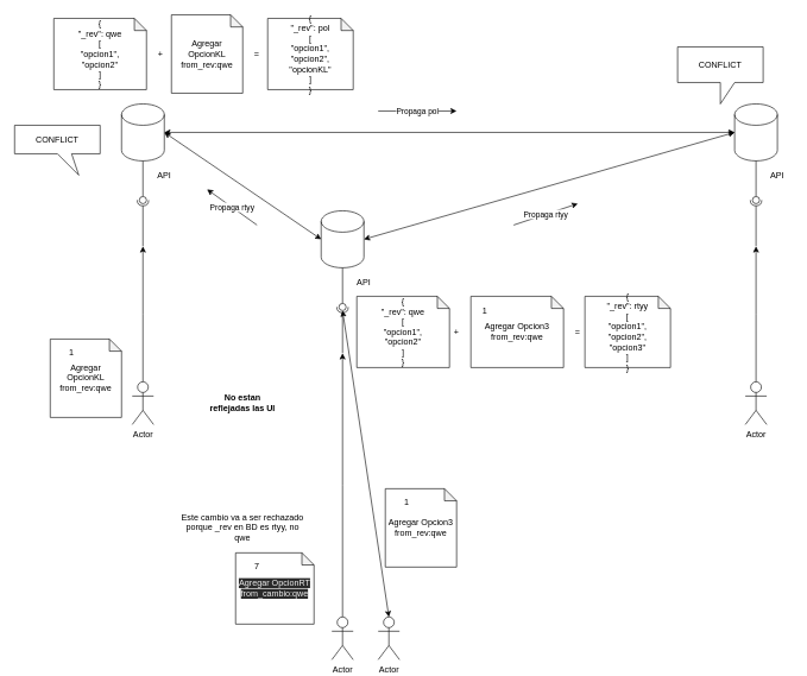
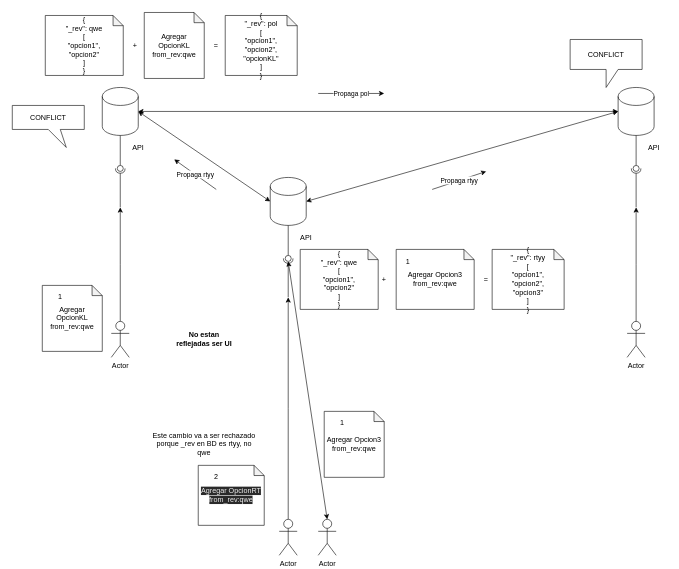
- <mxCell id="51" value="&lt;b&gt;No estan reflejadas las UI&lt;/b&gt;" style="text;html=1;strokeColor=none;fillColor=none;align=center;verticalAlign=middle;whiteSpace=wrap;rounded=0;" vertex="1" parent="1"><mxGeometry x="290" y="535" width="100" height="60" as="geometry" /></mxCell>
+ <mxCell id="51" value="&lt;b&gt;No estan reflejadas ser UI&lt;/b&gt;" style="text;html=1;strokeColor=none;fillColor=none;align=center;verticalAlign=middle;whiteSpace=wrap;rounded=0;" vertex="1" parent="1"><mxGeometry x="290" y="535" width="100" height="60" as="geometry" /></mxCell>
- <mxCell id="32" value="7" style="text;html=1;strokeColor=none;fillColor=none;align=center;verticalAlign=middle;whiteSpace=wrap;rounded=0;" vertex="1" parent="1"><mxGeometry x="340" y="785" width="40" height="20" as="geometry" /></mxCell>
+ <mxCell id="32" value="2" style="text;html=1;strokeColor=none;fillColor=none;align=center;verticalAlign=middle;whiteSpace=wrap;rounded=0;" vertex="1" parent="1"><mxGeometry x="340" y="785" width="40" height="20" as="geometry" /></mxCell>
- <mxCell id="29" value="&lt;span style=&quot;color: rgb(240 , 240 , 240) ; font-family: &amp;#34;helvetica&amp;#34; ; font-size: 12px ; font-style: normal ; font-weight: 400 ; letter-spacing: normal ; text-align: center ; text-indent: 0px ; text-transform: none ; word-spacing: 0px ; background-color: rgb(42 , 42 , 42) ; display: inline ; float: none&quot;&gt;Agregar OpcionRT&lt;/span&gt;&lt;br style=&quot;color: rgb(240 , 240 , 240) ; font-family: &amp;#34;helvetica&amp;#34; ; font-size: 12px ; font-style: normal ; font-weight: 400 ; letter-spacing: normal ; text-align: center ; text-indent: 0px ; text-transform: none ; word-spacing: 0px ; background-color: rgb(42 , 42 , 42)&quot;&gt;&lt;span style=&quot;color: rgb(240 , 240 , 240) ; font-family: &amp;#34;helvetica&amp;#34; ; font-size: 12px ; font-style: normal ; font-weight: 400 ; letter-spacing: normal ; text-align: center ; text-indent: 0px ; text-transform: none ; word-spacing: 0px ; background-color: rgb(42 , 42 , 42) ; display: inline ; float: none&quot;&gt;from_cambio:qwe&lt;/span&gt;" style="shape=note;whiteSpace=wrap;html=1;backgroundOutline=1;darkOpacity=0.05;size=17;" vertex="1" parent="1"><mxGeometry x="330" y="775" width="110" height="100" as="geometry" /></mxCell>
+ <mxCell id="29" value="&lt;span style=&quot;color: rgb(240 , 240 , 240) ; font-family: &amp;#34;helvetica&amp;#34; ; font-size: 12px ; font-style: normal ; font-weight: 400 ; letter-spacing: normal ; text-align: center ; text-indent: 0px ; text-transform: none ; word-spacing: 0px ; background-color: rgb(42 , 42 , 42) ; display: inline ; float: none&quot;&gt;Agregar OpcionRT&lt;/span&gt;&lt;br style=&quot;color: rgb(240 , 240 , 240) ; font-family: &amp;#34;helvetica&amp;#34; ; font-size: 12px ; font-style: normal ; font-weight: 400 ; letter-spacing: normal ; text-align: center ; text-indent: 0px ; text-transform: none ; word-spacing: 0px ; background-color: rgb(42 , 42 , 42)&quot;&gt;&lt;span style=&quot;color: rgb(240 , 240 , 240) ; font-family: &amp;#34;helvetica&amp;#34; ; font-size: 12px ; font-style: normal ; font-weight: 400 ; letter-spacing: normal ; text-align: center ; text-indent: 0px ; text-transform: none ; word-spacing: 0px ; background-color: rgb(42 , 42 , 42) ; display: inline ; float: none&quot;&gt;from_rev:qwe&lt;/span&gt;" style="shape=note;whiteSpace=wrap;html=1;backgroundOutline=1;darkOpacity=0.05;size=17;" vertex="1" parent="1"><mxGeometry x="330" y="775" width="110" height="100" as="geometry" /></mxCell>
